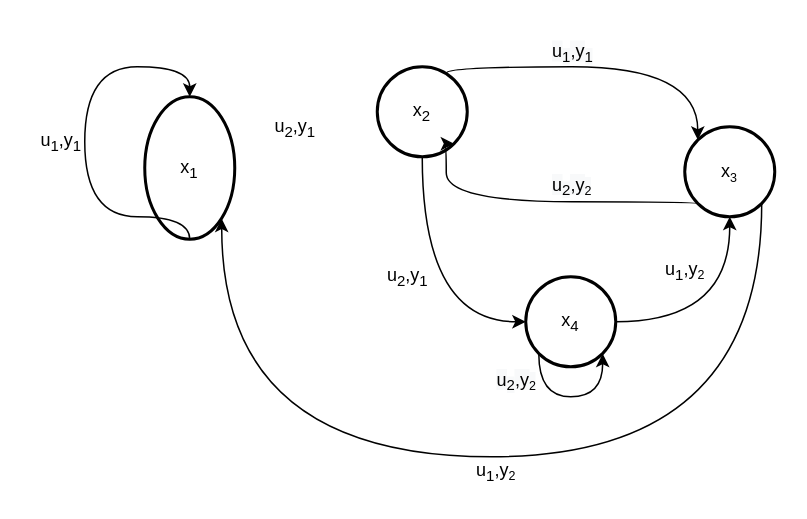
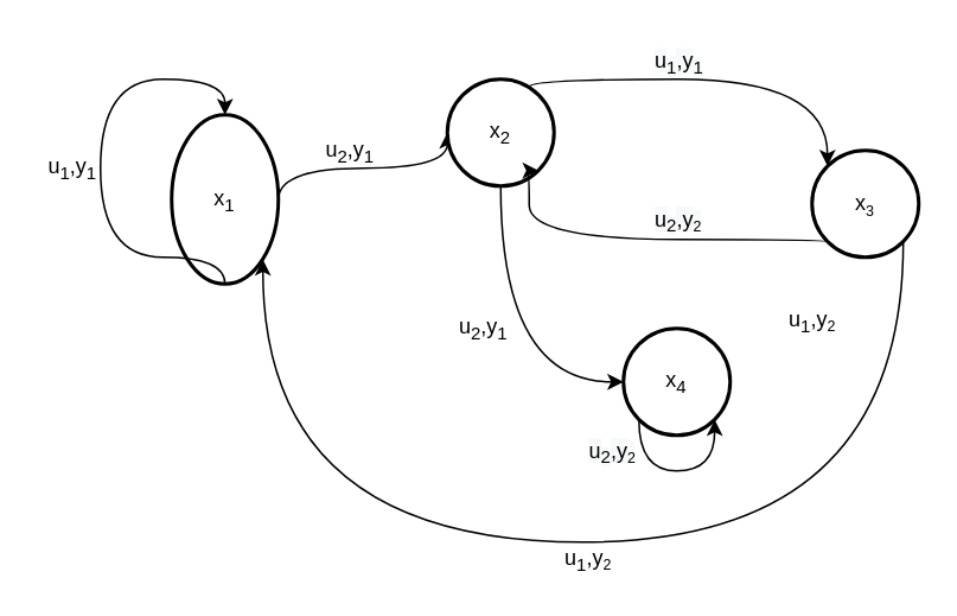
+ <mxCell id="2" style="edgeStyle=orthogonalEdgeStyle;rounded=0;orthogonalLoop=1;jettySize=auto;html=1;exitX=1;exitY=0.5;exitDx=0;exitDy=0;exitPerimeter=0;entryX=0;entryY=0.5;entryDx=0;entryDy=0;entryPerimeter=0;curved=1;" edge="1" parent="1" source="3" target="6"><mxGeometry relative="1" as="geometry"><Array as="points"><mxPoint x="156" y="94" /></Array></mxGeometry></mxCell>
- <mxCell id="10" style="edgeStyle=orthogonalEdgeStyle;curved=1;rounded=0;orthogonalLoop=1;jettySize=auto;html=1;exitX=1;exitY=0.5;exitDx=0;exitDy=0;exitPerimeter=0;entryX=0.5;entryY=1;entryDx=0;entryDy=0;entryPerimeter=0;" edge="1" parent="1" source="11" target="9"><mxGeometry relative="1" as="geometry" /></mxCell>
